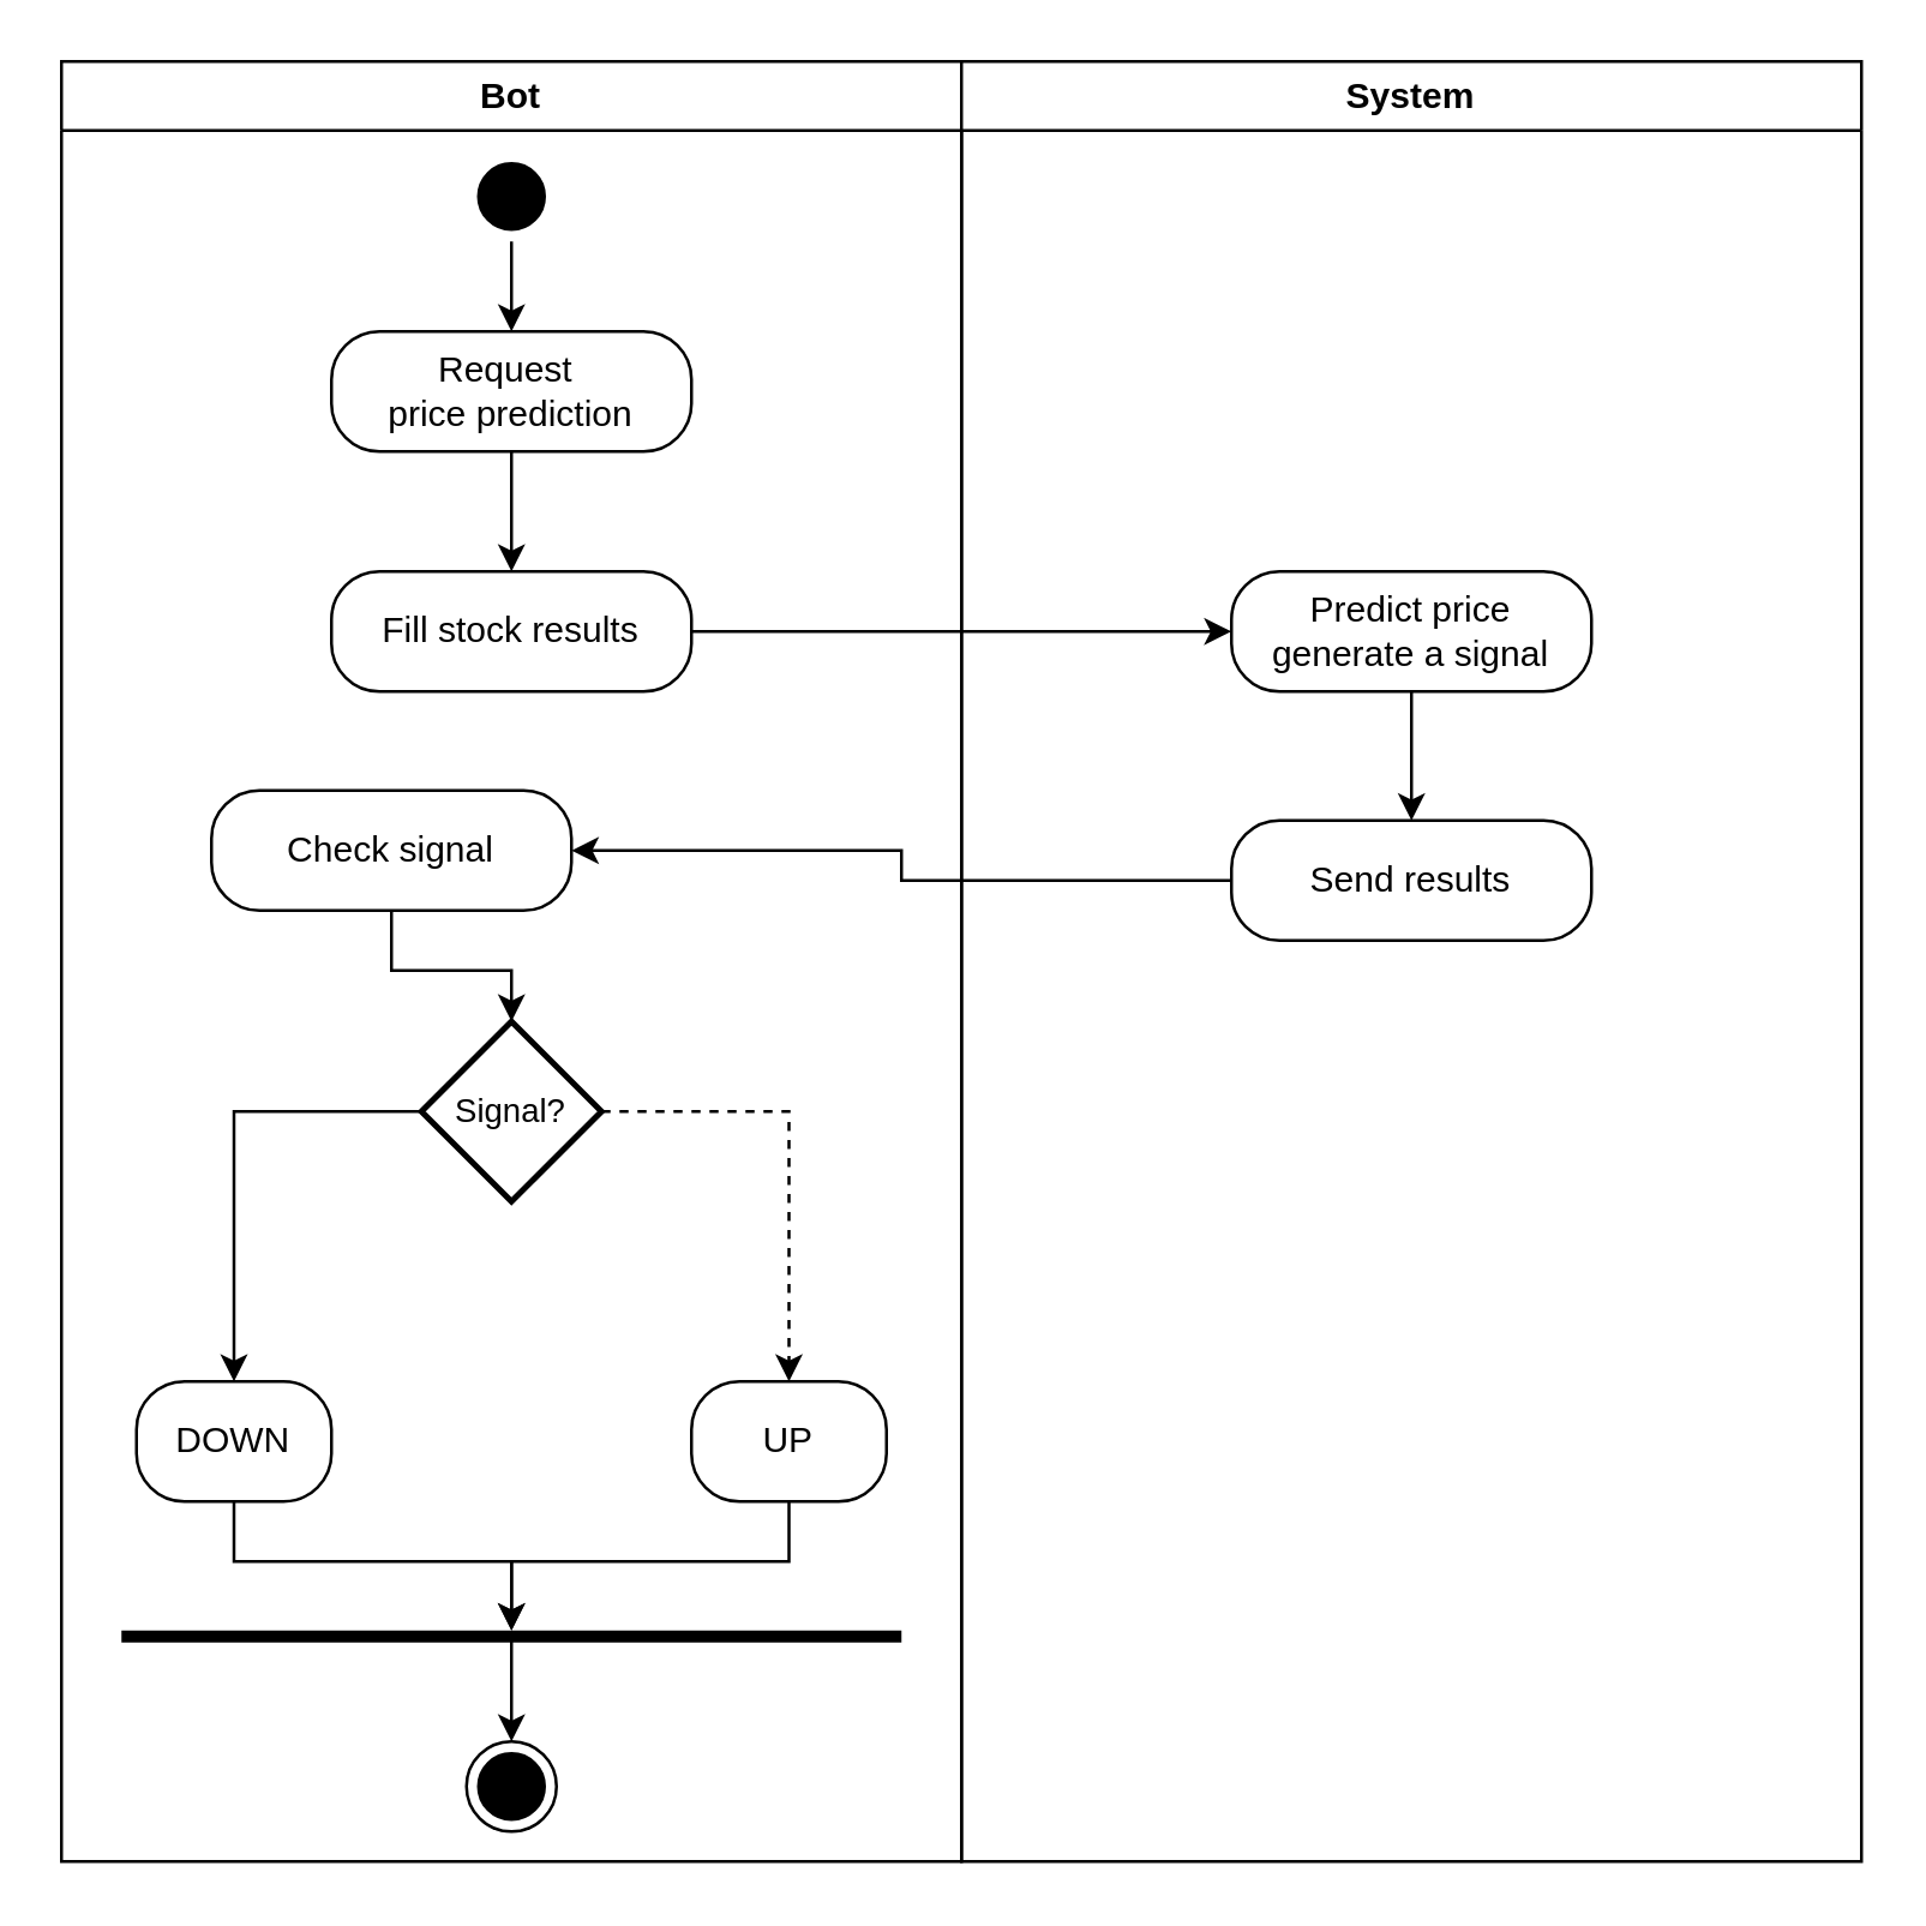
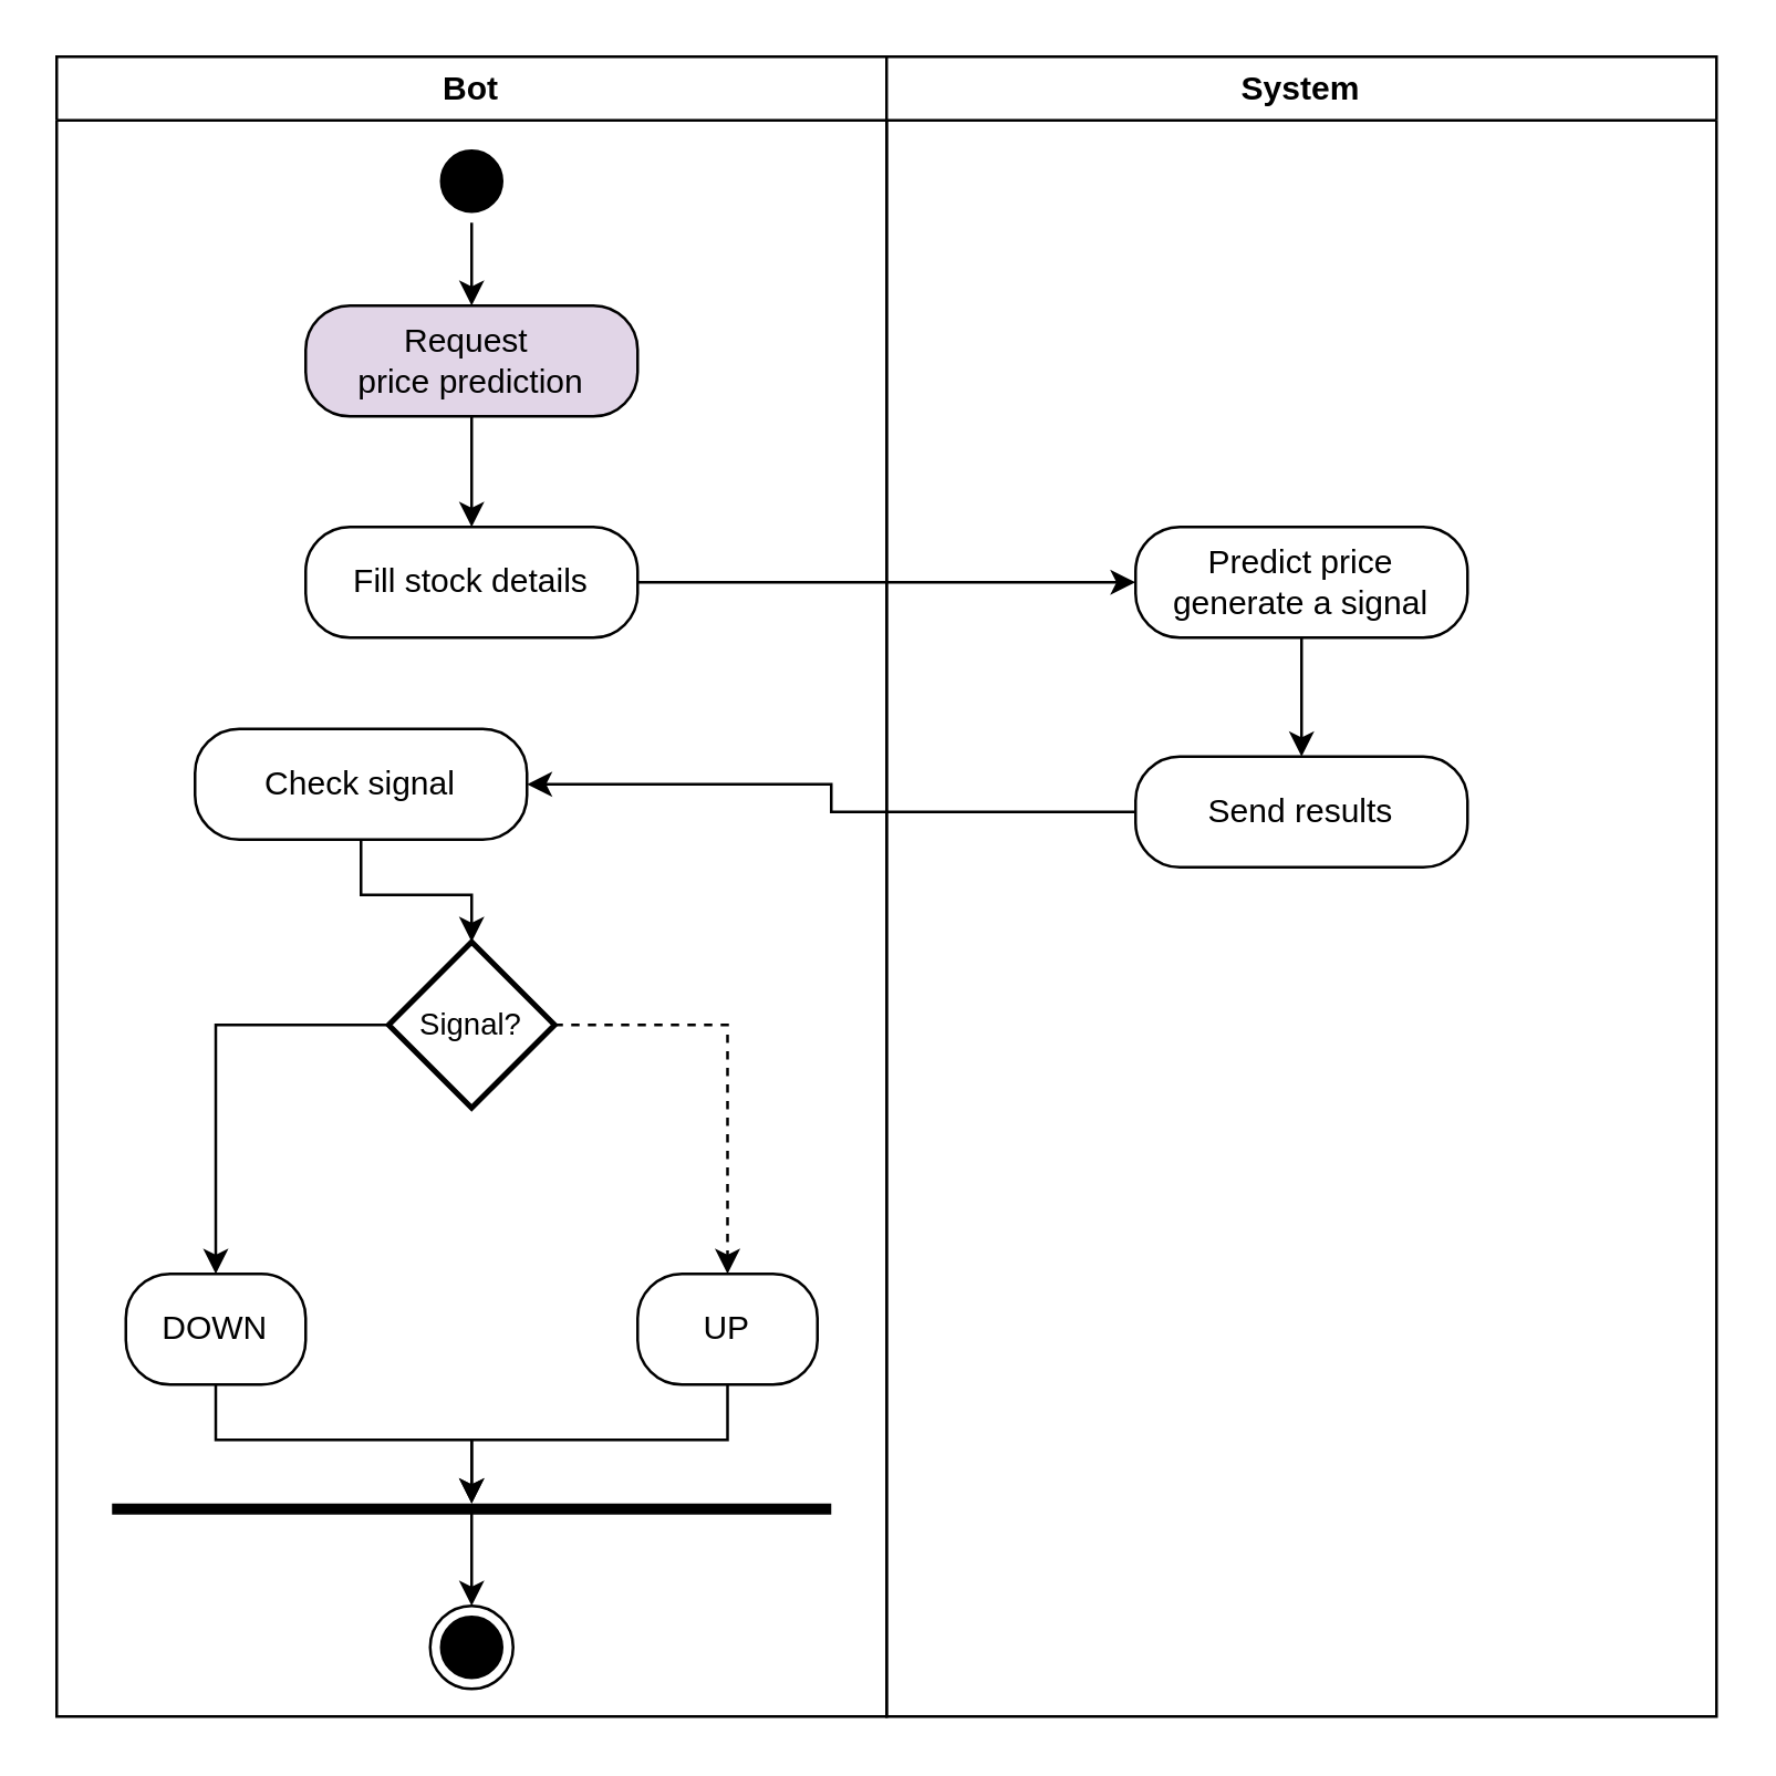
- <mxCell id="4" value="Request&amp;nbsp;&lt;div&gt;price prediction&lt;/div&gt;" style="rounded=1;whiteSpace=wrap;html=1;arcSize=40;fontColor=#000000;fillColor=#FFFFFF;strokeColor=#000000;shadow=0;" parent="2" vertex="1"><mxGeometry x="90" y="90" width="120" height="40" as="geometry" /></mxCell>
+ <mxCell id="4" value="Request&amp;nbsp;&lt;div&gt;price prediction&lt;/div&gt;" style="rounded=1;whiteSpace=wrap;html=1;arcSize=40;fontColor=#000000;fillColor=#e1d5e7;strokeColor=#000000;shadow=0;" parent="2" vertex="1"><mxGeometry x="90" y="90" width="120" height="40" as="geometry" /></mxCell>
- <mxCell id="5" value="&lt;div&gt;Fill stock results&lt;/div&gt;" style="rounded=1;whiteSpace=wrap;html=1;arcSize=40;fontColor=#000000;fillColor=#FFFFFF;strokeColor=#000000;shadow=0;" parent="2" vertex="1"><mxGeometry x="90" y="170" width="120" height="40" as="geometry" /></mxCell>
+ <mxCell id="5" value="&lt;div&gt;Fill stock details&lt;/div&gt;" style="rounded=1;whiteSpace=wrap;html=1;arcSize=40;fontColor=#000000;fillColor=#FFFFFF;strokeColor=#000000;shadow=0;" parent="2" vertex="1"><mxGeometry x="90" y="170" width="120" height="40" as="geometry" /></mxCell>
